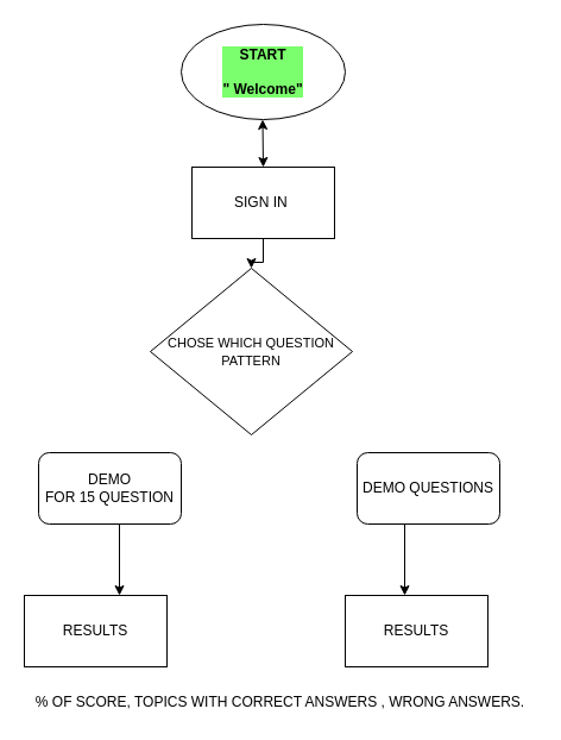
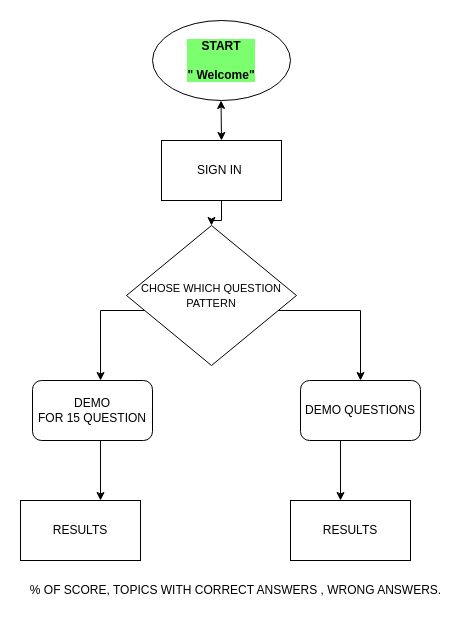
+ <mxCell id="4" style="edgeStyle=orthogonalEdgeStyle;rounded=0;orthogonalLoop=1;jettySize=auto;html=1;entryX=0.5;entryY=0;entryDx=0;entryDy=0;" edge="1" parent="1" source="6" target="8"><mxGeometry relative="1" as="geometry"><mxPoint x="350" y="380" as="targetPoint" /><Array as="points"><mxPoint x="360" y="310" /></Array></mxGeometry></mxCell>
+ <mxCell id="5" style="edgeStyle=orthogonalEdgeStyle;rounded=0;orthogonalLoop=1;jettySize=auto;html=1;entryX=0.567;entryY=0;entryDx=0;entryDy=0;entryPerimeter=0;" edge="1" parent="1" source="6" target="7"><mxGeometry relative="1" as="geometry"><mxPoint x="100" y="300" as="targetPoint" /><Array as="points"><mxPoint x="100" y="310" /></Array></mxGeometry></mxCell>
